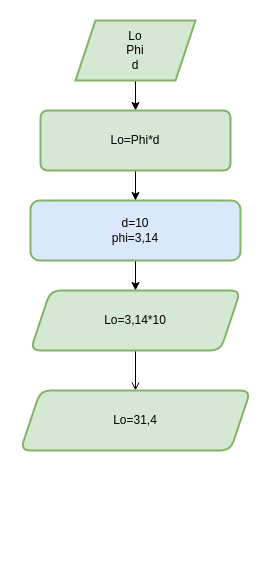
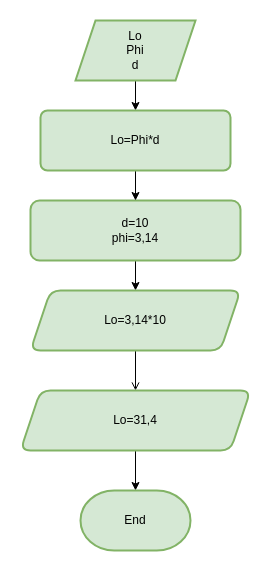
- <mxCell id="5" value="&lt;div&gt;d=10&lt;/div&gt;&lt;div&gt;phi=3,14&lt;br&gt;&lt;/div&gt;" style="rounded=1;whiteSpace=wrap;html=1;strokeWidth=2;fillColor=#dae8fc;strokeColor=#82b366;" vertex="1" parent="1"><mxGeometry x="30" y="200" width="210" height="60" as="geometry" /></mxCell>
+ <mxCell id="5" value="&lt;div&gt;d=10&lt;/div&gt;&lt;div&gt;phi=3,14&lt;br&gt;&lt;/div&gt;" style="rounded=1;whiteSpace=wrap;html=1;strokeWidth=2;fillColor=#d5e8d4;strokeColor=#82b366;" vertex="1" parent="1"><mxGeometry x="30" y="200" width="210" height="60" as="geometry" /></mxCell>
+ <mxCell id="8" value="" style="edgeStyle=orthogonalEdgeStyle;rounded=0;orthogonalLoop=1;jettySize=auto;html=1;" edge="1" parent="1" source="9" target="10"><mxGeometry relative="1" as="geometry" /></mxCell>
+ <mxCell id="10" value="End" style="strokeWidth=2;html=1;shape=mxgraph.flowchart.terminator;whiteSpace=wrap;fillColor=#d5e8d4;strokeColor=#82b366;" vertex="1" parent="1"><mxGeometry x="80" y="490" width="110" height="60" as="geometry" /></mxCell>
